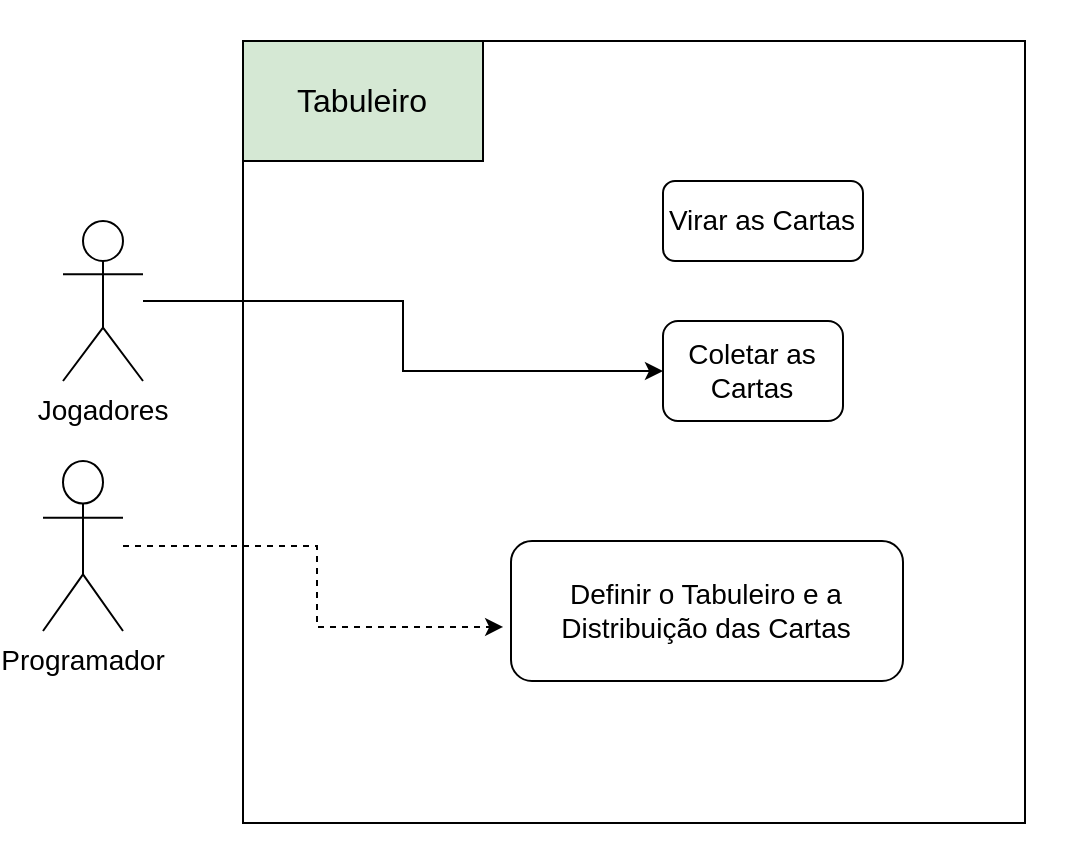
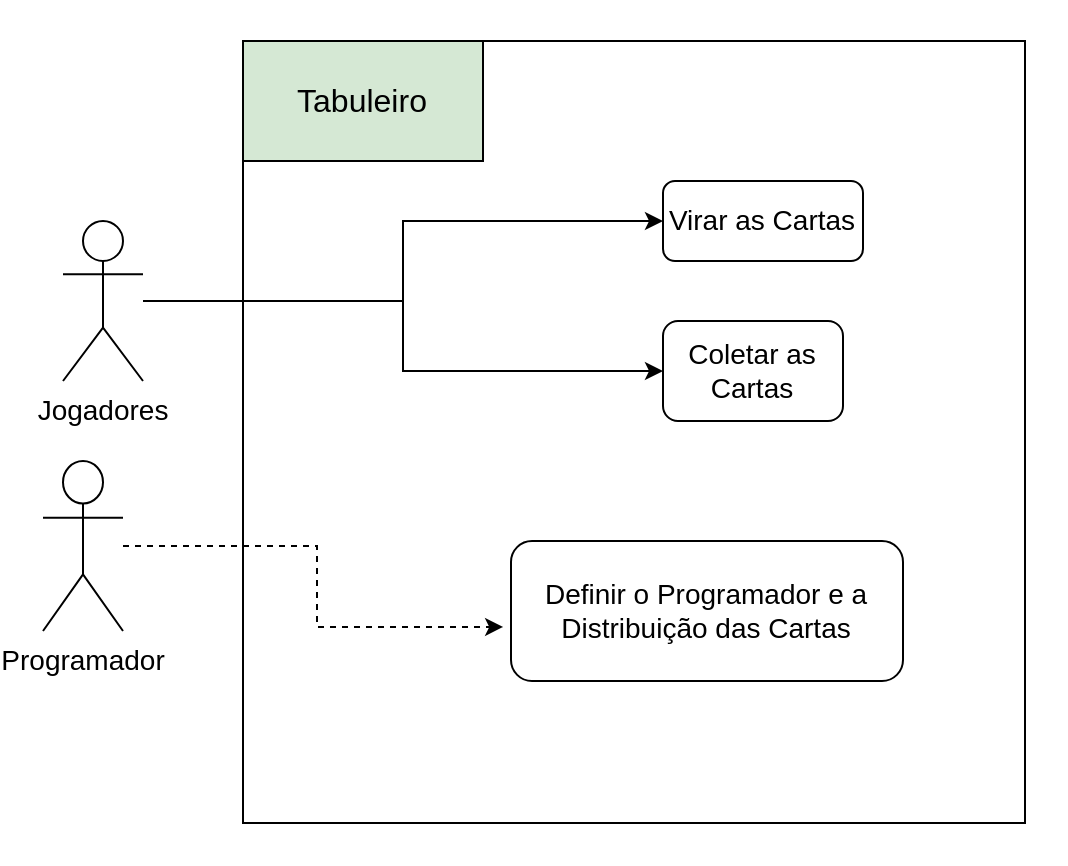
+ <mxCell id="5" style="edgeStyle=orthogonalEdgeStyle;rounded=0;orthogonalLoop=1;jettySize=auto;html=1;" edge="1" parent="1" source="7" target="9"><mxGeometry relative="1" as="geometry" /></mxCell>
- <mxCell id="8" value="&lt;font style=&quot;font-size: 14px;&quot;&gt;Definir o Tabuleiro e a Distribuição das Cartas&lt;/font&gt;" style="text;html=1;strokeColor=default;fillColor=none;align=center;verticalAlign=middle;whiteSpace=wrap;rounded=1;" vertex="1" parent="1"><mxGeometry x="254" y="270" width="196" height="70" as="geometry" /></mxCell>
+ <mxCell id="8" value="&lt;font style=&quot;font-size: 14px;&quot;&gt;Definir o Programador e a Distribuição das Cartas&lt;/font&gt;" style="text;html=1;strokeColor=default;fillColor=none;align=center;verticalAlign=middle;whiteSpace=wrap;rounded=1;" vertex="1" parent="1"><mxGeometry x="254" y="270" width="196" height="70" as="geometry" /></mxCell>
